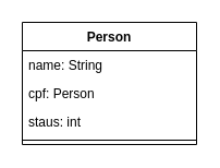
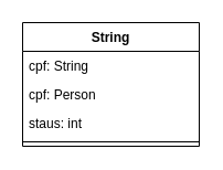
- <mxCell id="2" value="Person" style="swimlane;fontStyle=1;align=center;verticalAlign=top;childLayout=stackLayout;horizontal=1;startSize=26;horizontalStack=0;resizeParent=1;resizeParentMax=0;resizeLast=0;collapsible=1;marginBottom=0;" vertex="1" parent="1"><mxGeometry x="20" y="20" width="160" height="112" as="geometry" /></mxCell>
+ <mxCell id="2" value="String" style="swimlane;fontStyle=1;align=center;verticalAlign=top;childLayout=stackLayout;horizontal=1;startSize=26;horizontalStack=0;resizeParent=1;resizeParentMax=0;resizeLast=0;collapsible=1;marginBottom=0;" vertex="1" parent="1"><mxGeometry x="20" y="20" width="160" height="112" as="geometry" /></mxCell>
- <mxCell id="3" value="name: String" style="text;strokeColor=none;fillColor=none;align=left;verticalAlign=top;spacingLeft=4;spacingRight=4;overflow=hidden;rotatable=0;points=[[0,0.5],[1,0.5]];portConstraint=eastwest;" vertex="1" parent="2"><mxGeometry y="26" width="160" height="26" as="geometry" /></mxCell>
+ <mxCell id="3" value="cpf: String" style="text;strokeColor=none;fillColor=none;align=left;verticalAlign=top;spacingLeft=4;spacingRight=4;overflow=hidden;rotatable=0;points=[[0,0.5],[1,0.5]];portConstraint=eastwest;" vertex="1" parent="2"><mxGeometry y="26" width="160" height="26" as="geometry" /></mxCell>
